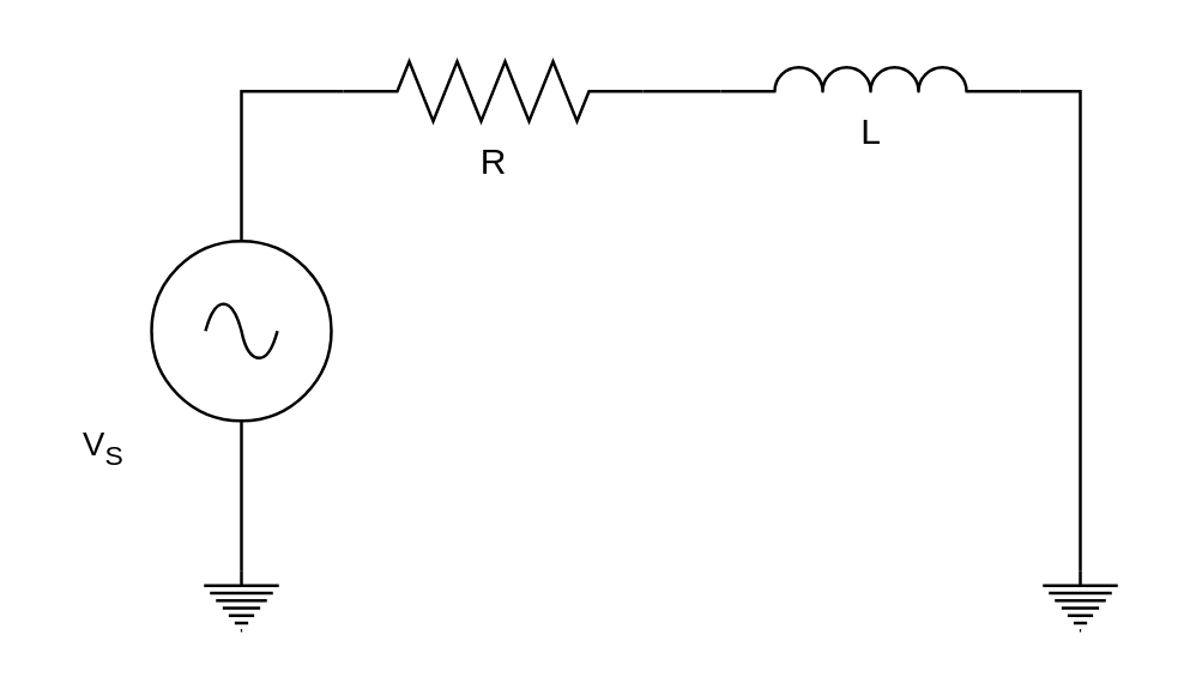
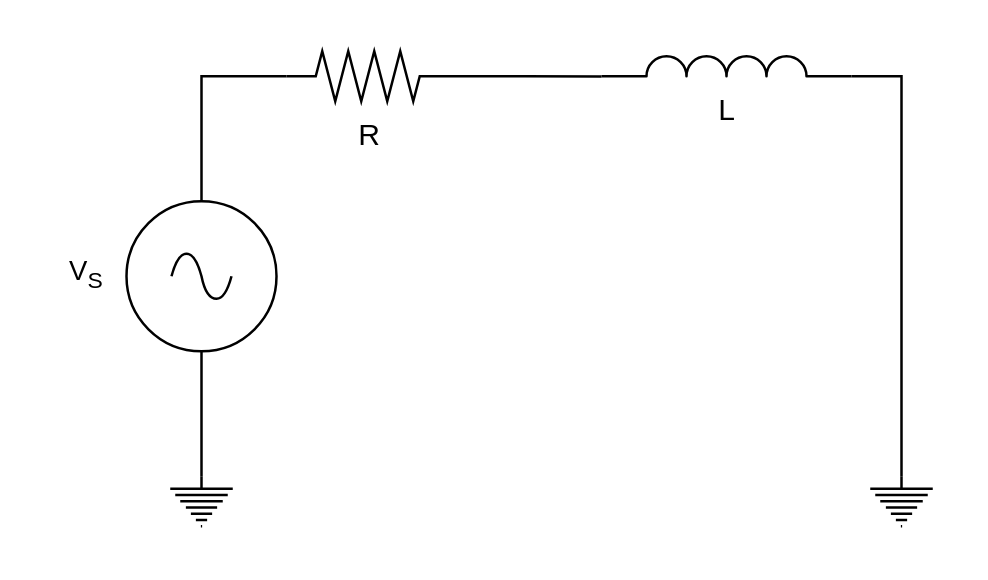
- <mxCell id="5" value="R" style="pointerEvents=1;verticalLabelPosition=bottom;shadow=0;dashed=0;align=center;html=1;verticalAlign=top;shape=mxgraph.electrical.resistors.resistor_2;convertToSvg=1;" parent="1" vertex="1"><mxGeometry x="114" y="20" width="100" height="20" as="geometry" /></mxCell>
+ <mxCell id="5" value="R" style="pointerEvents=1;verticalLabelPosition=bottom;shadow=0;dashed=0;align=center;html=1;verticalAlign=top;shape=mxgraph.electrical.resistors.resistor_2;convertToSvg=1;" parent="1" vertex="1"><mxGeometry x="114" y="20" width="65" height="20" as="geometry" /></mxCell>
- <mxCell id="2" value="&lt;div align=&quot;right&quot;&gt;V&lt;sub&gt;S&lt;/sub&gt;&lt;/div&gt;" style="text;html=1;whiteSpace=wrap;strokeColor=none;fillColor=none;align=right;verticalAlign=middle;rounded=0;fontFamily=Helvetica;fontSize=11;fontColor=default;labelBackgroundColor=default;convertToSvg=1;" parent="1" vertex="1"><mxGeometry x="20" y="135" width="23" height="30" as="geometry" /></mxCell>
+ <mxCell id="2" value="&lt;div align=&quot;right&quot;&gt;V&lt;sub&gt;S&lt;/sub&gt;&lt;/div&gt;" style="text;html=1;whiteSpace=wrap;strokeColor=none;fillColor=none;align=right;verticalAlign=middle;rounded=0;fontFamily=Helvetica;fontSize=11;fontColor=default;labelBackgroundColor=default;convertToSvg=1;" parent="1" vertex="1"><mxGeometry x="20" y="95" width="23" height="30" as="geometry" /></mxCell>
